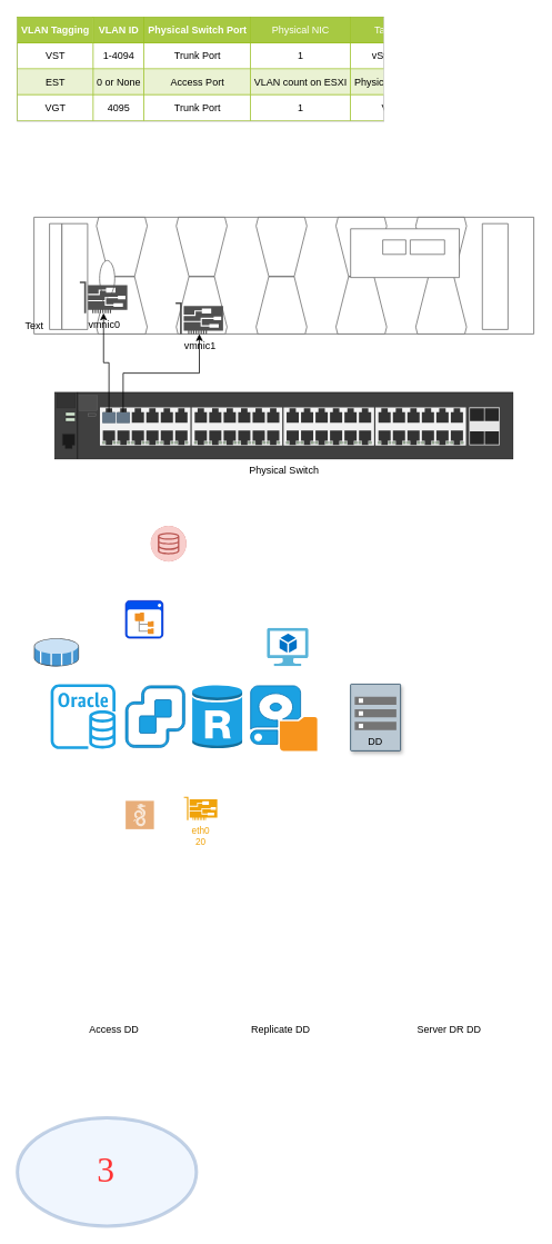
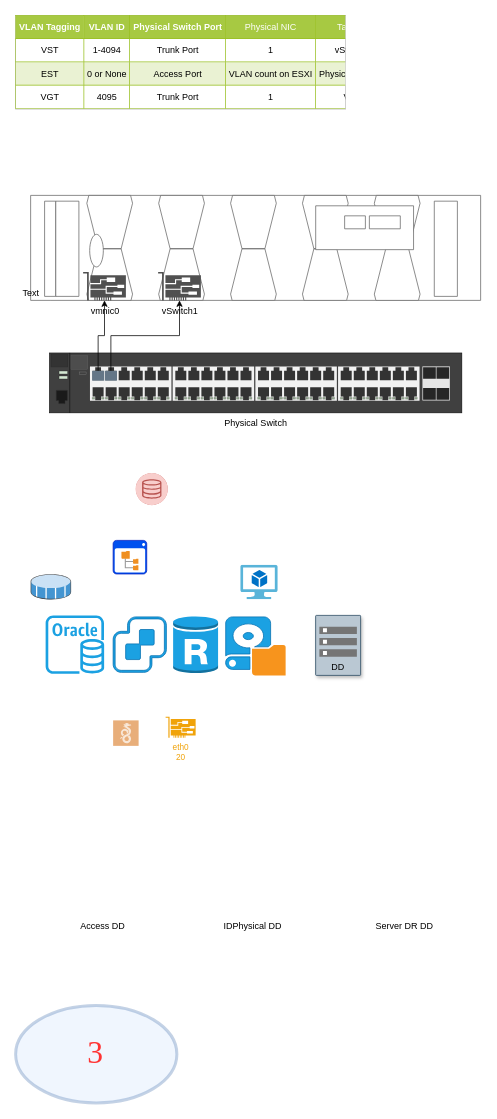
- <mxCell id="5" value="vmnic0" style="sketch=0;pointerEvents=1;shadow=0;dashed=0;html=1;strokeColor=none;fillColor=#505050;labelPosition=center;verticalLabelPosition=bottom;verticalAlign=top;outlineConnect=0;align=center;shape=mxgraph.office.devices.nic;direction=east;" parent="1" vertex="1"><mxGeometry x="95" y="337" width="57" height="38" as="geometry" /></mxCell>
+ <mxCell id="5" value="vmnic0" style="sketch=0;pointerEvents=1;shadow=0;dashed=0;html=1;strokeColor=none;fillColor=#505050;labelPosition=center;verticalLabelPosition=bottom;verticalAlign=top;outlineConnect=0;align=center;shape=mxgraph.office.devices.nic;direction=east;" parent="1" vertex="1"><mxGeometry x="110" y="362" width="57" height="38" as="geometry" /></mxCell>
- <mxCell id="7" value="vmnic1" style="sketch=0;pointerEvents=1;shadow=0;dashed=0;html=1;strokeColor=none;fillColor=#505050;labelPosition=center;verticalLabelPosition=bottom;verticalAlign=top;outlineConnect=0;align=center;shape=mxgraph.office.devices.nic;direction=east;" parent="1" vertex="1"><mxGeometry x="210" y="362" width="57" height="38" as="geometry" /></mxCell>
+ <mxCell id="7" value="vSwitch1" style="sketch=0;pointerEvents=1;shadow=0;dashed=0;html=1;strokeColor=none;fillColor=#505050;labelPosition=center;verticalLabelPosition=bottom;verticalAlign=top;outlineConnect=0;align=center;shape=mxgraph.office.devices.nic;direction=east;" parent="1" vertex="1"><mxGeometry x="210" y="362" width="57" height="38" as="geometry" /></mxCell>
- <mxCell id="25" value="Replicate DD" style="shape=image;verticalLabelPosition=bottom;labelBackgroundColor=default;verticalAlign=top;aspect=fixed;imageAspect=0;image=https://nsrd.info/blog/wp-content/uploads/2019/02/DD3300.png;opacity=70;" parent="1" vertex="1"><mxGeometry x="260" y="1180" width="152.94" height="40" as="geometry" /></mxCell>
+ <mxCell id="25" value="IDPhysical DD" style="shape=image;verticalLabelPosition=bottom;labelBackgroundColor=default;verticalAlign=top;aspect=fixed;imageAspect=0;image=https://nsrd.info/blog/wp-content/uploads/2019/02/DD3300.png;opacity=70;" parent="1" vertex="1"><mxGeometry x="260" y="1180" width="152.94" height="40" as="geometry" /></mxCell>
